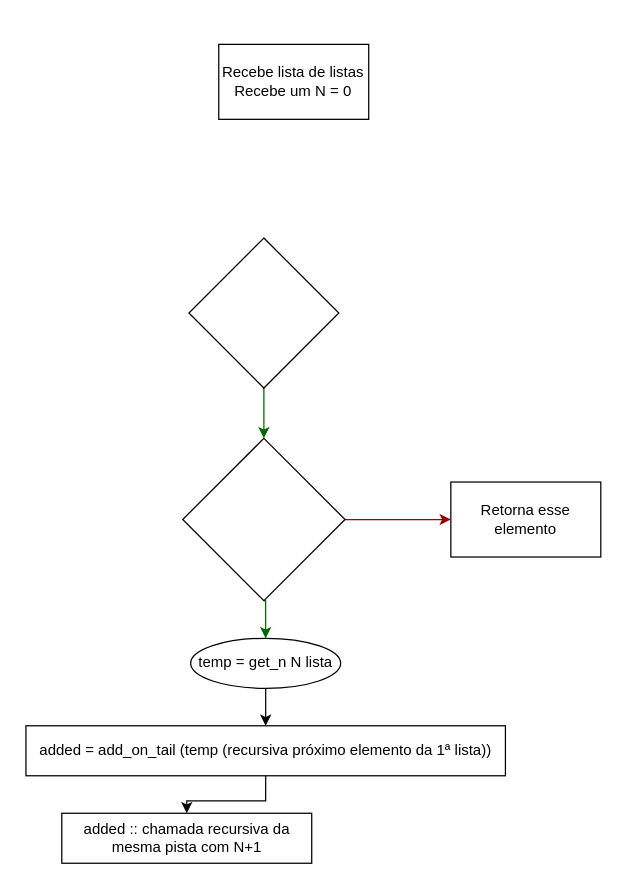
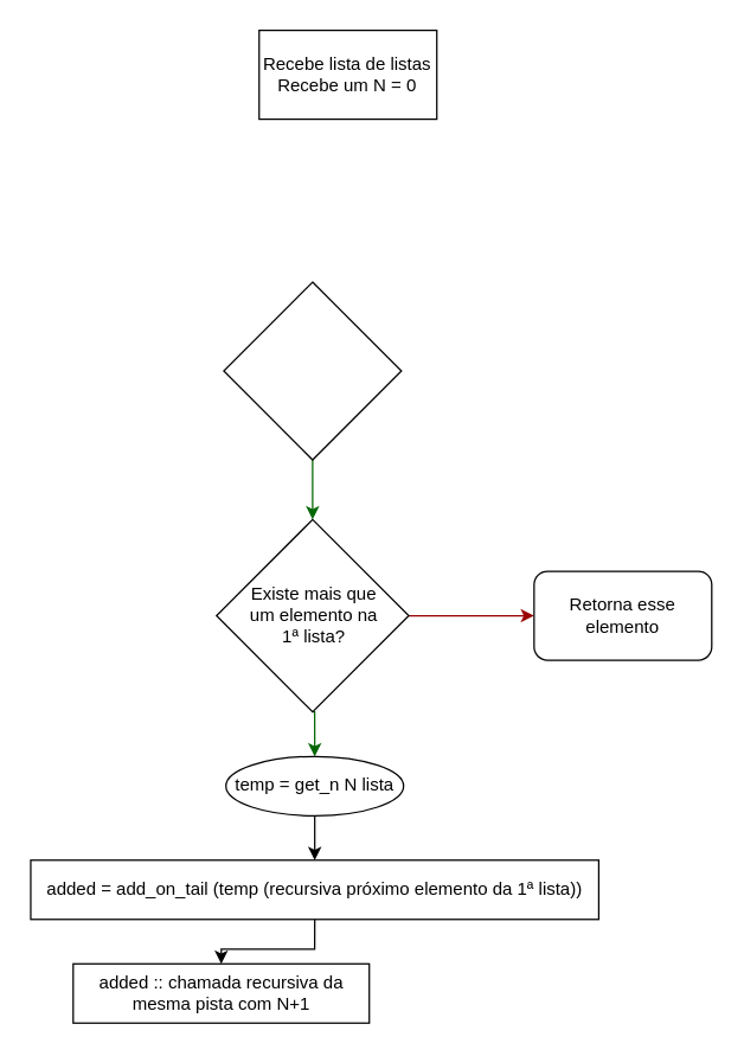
- <mxCell id="14" value="Recebe lista de listas&lt;br&gt;Recebe um N = 0" style="rounded=0;whiteSpace=wrap;html=1;" vertex="1" parent="1"><mxGeometry x="174.29" y="35" width="120" height="60" as="geometry" /></mxCell>
+ <mxCell id="14" value="Recebe lista de listas&lt;br&gt;Recebe um N = 0" style="rounded=0;whiteSpace=wrap;html=1;" vertex="1" parent="1"><mxGeometry x="174.29" y="20" width="120" height="60" as="geometry" /></mxCell>
+ <mxCell id="7" value="Existe mais que um elemento na 1ª lista?" style="text;html=1;strokeColor=none;fillColor=none;align=center;verticalAlign=middle;whiteSpace=wrap;rounded=0;" vertex="1" parent="1"><mxGeometry x="165.28" y="400.23" width="93.12" height="30" as="geometry" /></mxCell>
- <mxCell id="8" value="Retorna esse elemento" style="rounded=0;whiteSpace=wrap;html=1;" vertex="1" parent="1"><mxGeometry x="360" y="385.23" width="120" height="60" as="geometry" /></mxCell>
+ <mxCell id="8" value="Retorna esse elemento" style="whiteSpace=wrap;html=1;rounded=1;" vertex="1" parent="1"><mxGeometry x="360" y="385.23" width="120" height="60" as="geometry" /></mxCell>
